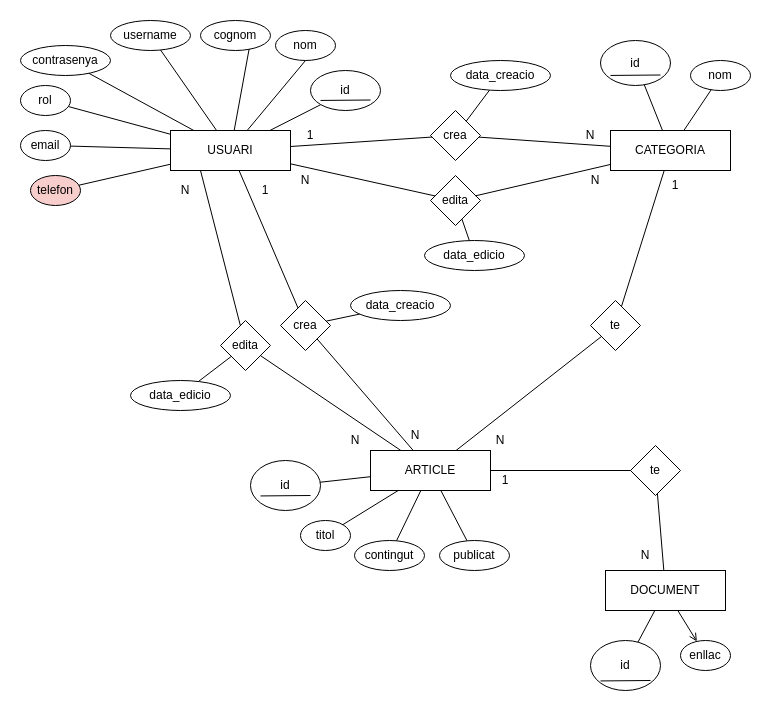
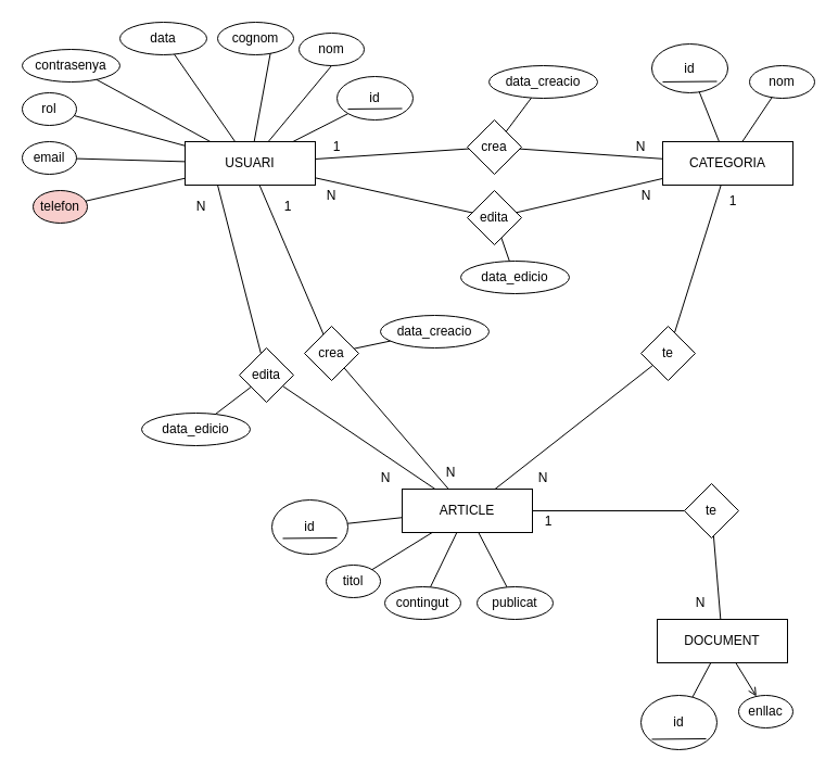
- <mxCell id="7" value="username" style="ellipse;whiteSpace=wrap;html=1;" parent="1" vertex="1"><mxGeometry x="110" y="20" width="80" height="30" as="geometry" /></mxCell>
+ <mxCell id="7" value="data" style="ellipse;whiteSpace=wrap;html=1;" parent="1" vertex="1"><mxGeometry x="110" y="20" width="80" height="30" as="geometry" /></mxCell>
